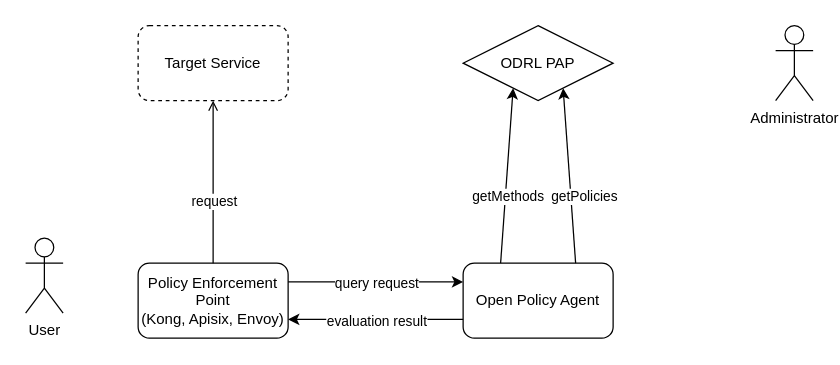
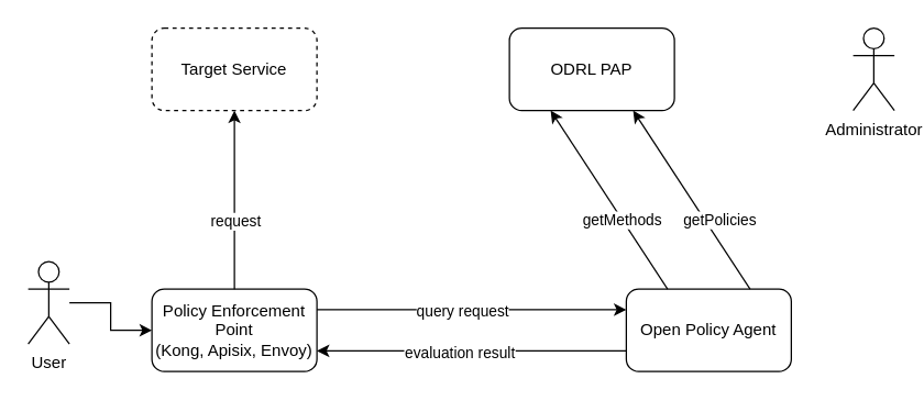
- <mxCell id="3" value="ODRL PAP" style="rhombus;whiteSpace=wrap;html=1;" vertex="1" parent="1"><mxGeometry x="370" y="20" width="120" height="60" as="geometry" /></mxCell>
+ <mxCell id="3" value="ODRL PAP" style="rounded=1;whiteSpace=wrap;html=1;" vertex="1" parent="1"><mxGeometry x="370" y="20" width="120" height="60" as="geometry" /></mxCell>
- <mxCell id="14" value="" style="endArrow=open;html=1;rounded=0;entryX=0.5;entryY=1;entryDx=0;entryDy=0;exitX=0.5;exitY=0;exitDx=0;exitDy=0;" edge="1" parent="1" source="8" target="13"><mxGeometry width="50" height="50" relative="1" as="geometry"><mxPoint x="110" y="190" as="sourcePoint" /><mxPoint x="160" y="140" as="targetPoint" /></mxGeometry></mxCell>
+ <mxCell id="14" value="" style="endArrow=classic;html=1;rounded=0;entryX=0.5;entryY=1;entryDx=0;entryDy=0;exitX=0.5;exitY=0;exitDx=0;exitDy=0;" edge="1" parent="1" source="8" target="13"><mxGeometry width="50" height="50" relative="1" as="geometry"><mxPoint x="110" y="190" as="sourcePoint" /><mxPoint x="160" y="140" as="targetPoint" /></mxGeometry></mxCell>
+ <mxCell id="9" value="" style="edgeStyle=orthogonalEdgeStyle;rounded=0;orthogonalLoop=1;jettySize=auto;html=1;entryX=0;entryY=0.5;entryDx=0;entryDy=0;" edge="1" parent="1" source="10" target="8"><mxGeometry relative="1" as="geometry"><mxPoint x="170" y="160" as="targetPoint" /></mxGeometry></mxCell>
- <mxCell id="2" value="Open Policy Agent" style="rounded=1;whiteSpace=wrap;html=1;" vertex="1" parent="1"><mxGeometry x="370" y="210" width="120" height="60" as="geometry" /></mxCell>
+ <mxCell id="2" value="Open Policy Agent" style="rounded=1;whiteSpace=wrap;html=1;" vertex="1" parent="1"><mxGeometry x="455" y="210" width="120" height="60" as="geometry" /></mxCell>
